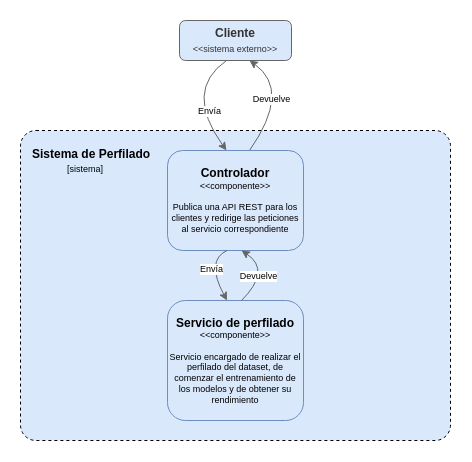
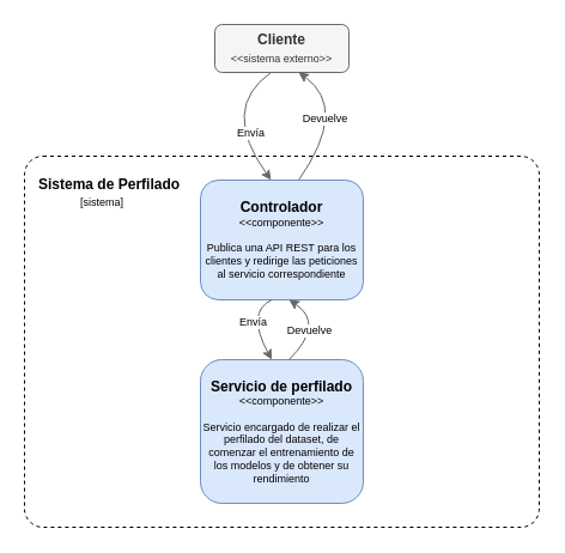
- <mxCell id="2" value="&lt;div&gt;Cliente&lt;/div&gt;&lt;div&gt;&lt;span style=&quot;font-weight: normal;&quot;&gt;&lt;font style=&quot;font-size: 9px;&quot;&gt;&amp;lt;&amp;lt;sistema externo&amp;gt;&amp;gt;&lt;/font&gt;&lt;/span&gt;&lt;br&gt;&lt;/div&gt;" style="rounded=1;whiteSpace=wrap;html=1;fillColor=#dae8fc;fontColor=#333333;strokeColor=#666666;fontStyle=1;" parent="1" vertex="1"><mxGeometry x="179" y="20" width="112" height="40" as="geometry" /></mxCell>
+ <mxCell id="2" value="&lt;div&gt;Cliente&lt;/div&gt;&lt;div&gt;&lt;span style=&quot;font-weight: normal;&quot;&gt;&lt;font style=&quot;font-size: 9px;&quot;&gt;&amp;lt;&amp;lt;sistema externo&amp;gt;&amp;gt;&lt;/font&gt;&lt;/span&gt;&lt;br&gt;&lt;/div&gt;" style="rounded=1;whiteSpace=wrap;html=1;fillColor=#f5f5f5;fontColor=#333333;strokeColor=#666666;fontStyle=1" parent="1" vertex="1"><mxGeometry x="179" y="20" width="112" height="40" as="geometry" /></mxCell>
- <mxCell id="3" value="&lt;div&gt;&lt;b&gt;Sistema de Perfilado&lt;/b&gt;&lt;br&gt;&lt;/div&gt;&lt;div&gt;&lt;font style=&quot;font-size: 9px;&quot;&gt;&amp;nbsp;&amp;nbsp;&amp;nbsp;&amp;nbsp;&amp;nbsp;&amp;nbsp;&amp;nbsp;&amp;nbsp;&amp;nbsp;&amp;nbsp;&amp;nbsp;&amp;nbsp;&amp;nbsp; [sistema]&lt;/font&gt;&lt;br&gt;&lt;/div&gt;" style="rounded=1;whiteSpace=wrap;html=1;dashed=1;labelPosition=center;verticalLabelPosition=middle;align=left;verticalAlign=top;horizontal=1;spacingLeft=10;spacingTop=10;arcSize=5;fillColor=#dae8fc;" parent="1" vertex="1"><mxGeometry x="20" y="130" width="430" height="310" as="geometry" /></mxCell>
+ <mxCell id="3" value="&lt;div&gt;&lt;b&gt;Sistema de Perfilado&lt;/b&gt;&lt;br&gt;&lt;/div&gt;&lt;div&gt;&lt;font style=&quot;font-size: 9px;&quot;&gt;&amp;nbsp;&amp;nbsp;&amp;nbsp;&amp;nbsp;&amp;nbsp;&amp;nbsp;&amp;nbsp;&amp;nbsp;&amp;nbsp;&amp;nbsp;&amp;nbsp;&amp;nbsp;&amp;nbsp; [sistema]&lt;/font&gt;&lt;br&gt;&lt;/div&gt;" style="rounded=1;whiteSpace=wrap;html=1;dashed=1;labelPosition=center;verticalLabelPosition=middle;align=left;verticalAlign=top;horizontal=1;spacingLeft=10;spacingTop=10;arcSize=5;" parent="1" vertex="1"><mxGeometry x="20" y="130" width="430" height="310" as="geometry" /></mxCell>
